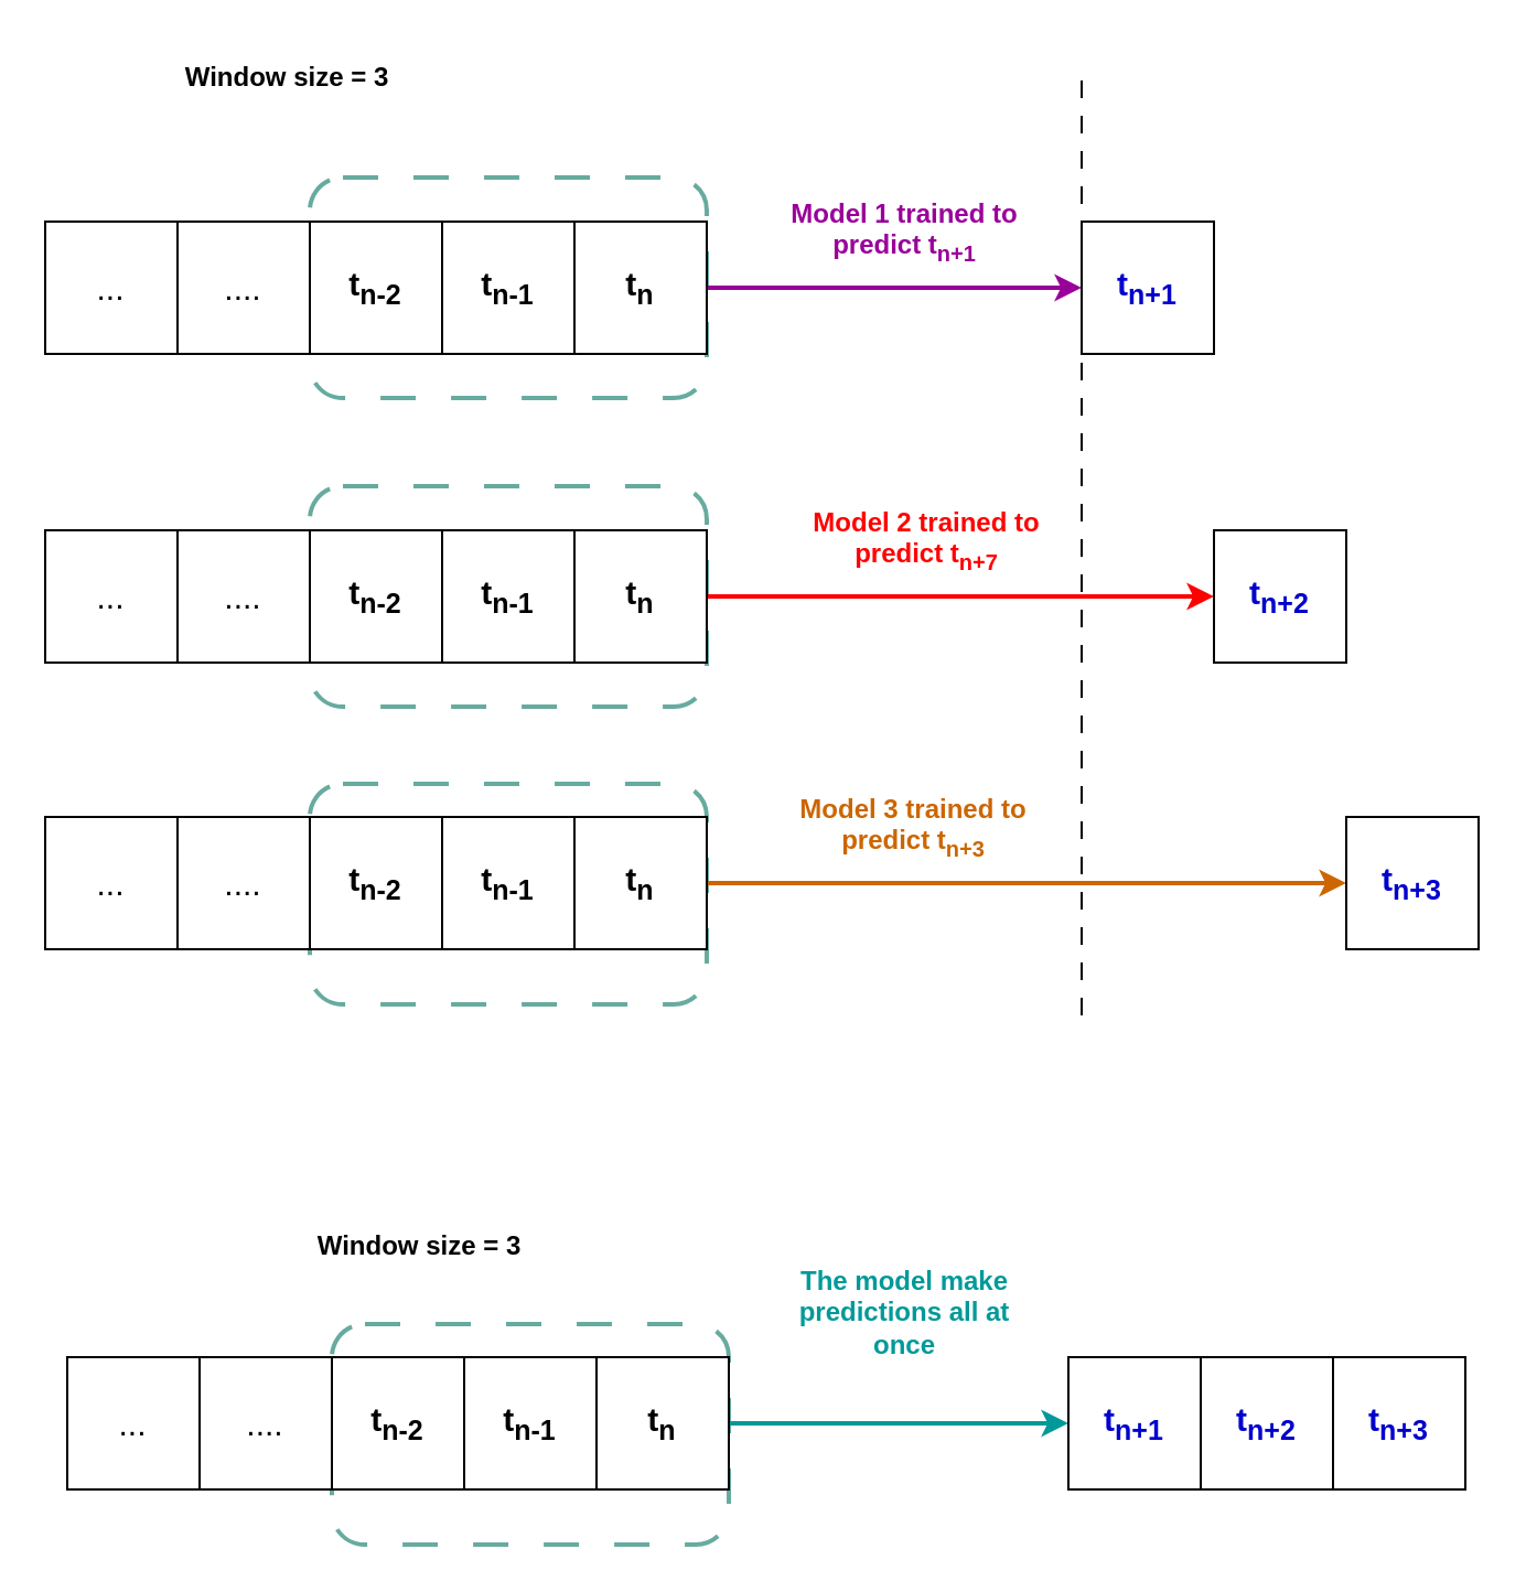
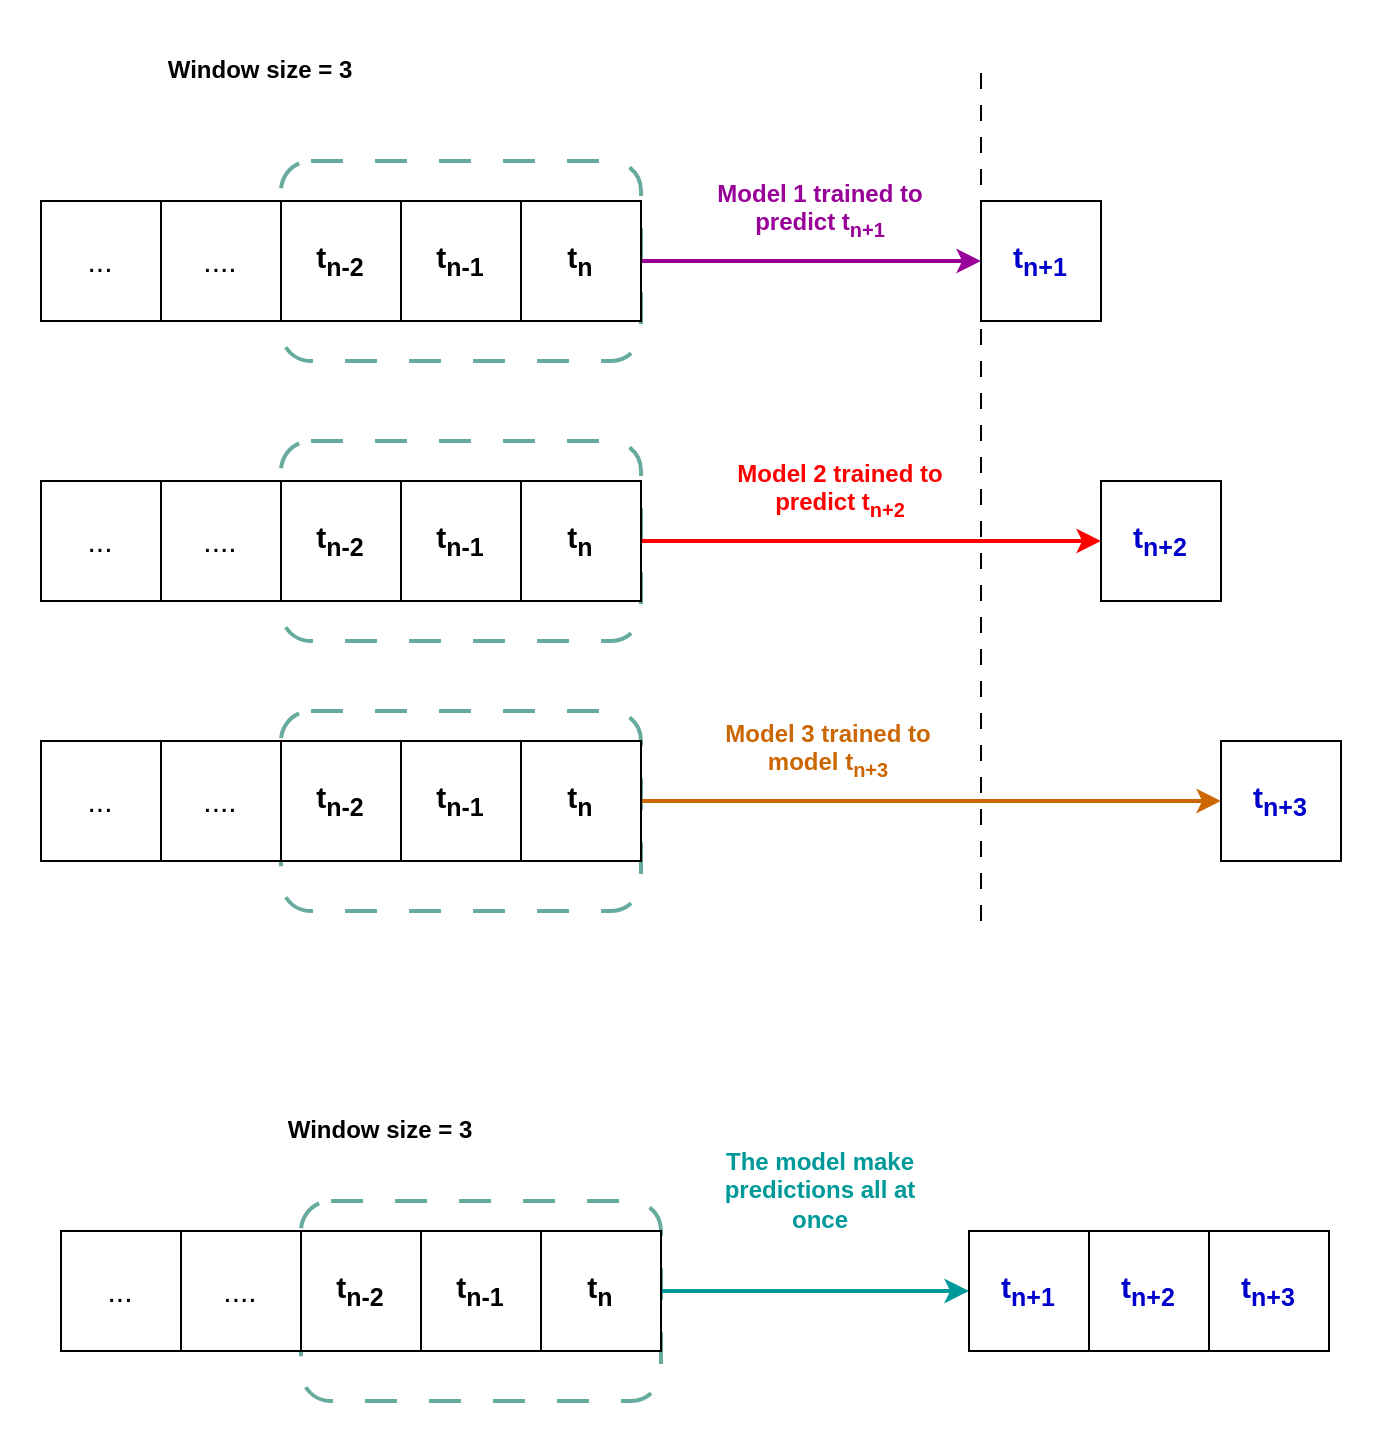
- <mxCell id="28" value="&lt;font style=&quot;color: rgb(255, 0, 0);&quot;&gt;&lt;b&gt;Model 2 trained to&lt;/b&gt;&lt;/font&gt;&lt;div&gt;&lt;font style=&quot;color: rgb(255, 0, 0);&quot;&gt;&lt;b&gt;predict t&lt;sub&gt;n+7&lt;/sub&gt;&lt;/b&gt;&lt;/font&gt;&lt;/div&gt;" style="text;html=1;align=center;verticalAlign=middle;whiteSpace=wrap;rounded=0;" vertex="1" parent="1"><mxGeometry x="350" y="230" width="140" height="30" as="geometry" /></mxCell>
+ <mxCell id="28" value="&lt;font style=&quot;color: rgb(255, 0, 0);&quot;&gt;&lt;b&gt;Model 2 trained to&lt;/b&gt;&lt;/font&gt;&lt;div&gt;&lt;font style=&quot;color: rgb(255, 0, 0);&quot;&gt;&lt;b&gt;predict t&lt;sub&gt;n+2&lt;/sub&gt;&lt;/b&gt;&lt;/font&gt;&lt;/div&gt;" style="text;html=1;align=center;verticalAlign=middle;whiteSpace=wrap;rounded=0;" vertex="1" parent="1"><mxGeometry x="350" y="230" width="140" height="30" as="geometry" /></mxCell>
- <mxCell id="29" value="&lt;font style=&quot;color: rgb(204, 102, 0);&quot;&gt;&lt;b&gt;Model 3 trained to&lt;/b&gt;&lt;/font&gt;&lt;div&gt;&lt;font style=&quot;color: rgb(204, 102, 0);&quot;&gt;&lt;b&gt;predict t&lt;sub&gt;n+3&lt;/sub&gt;&lt;/b&gt;&lt;/font&gt;&lt;/div&gt;" style="text;html=1;align=center;verticalAlign=middle;whiteSpace=wrap;rounded=0;" vertex="1" parent="1"><mxGeometry x="344" y="360" width="140" height="30" as="geometry" /></mxCell>
+ <mxCell id="29" value="&lt;font style=&quot;color: rgb(204, 102, 0);&quot;&gt;&lt;b&gt;Model 3 trained to&lt;/b&gt;&lt;/font&gt;&lt;div&gt;&lt;font style=&quot;color: rgb(204, 102, 0);&quot;&gt;&lt;b&gt;model t&lt;sub&gt;n+3&lt;/sub&gt;&lt;/b&gt;&lt;/font&gt;&lt;/div&gt;" style="text;html=1;align=center;verticalAlign=middle;whiteSpace=wrap;rounded=0;" vertex="1" parent="1"><mxGeometry x="344" y="360" width="140" height="30" as="geometry" /></mxCell>
